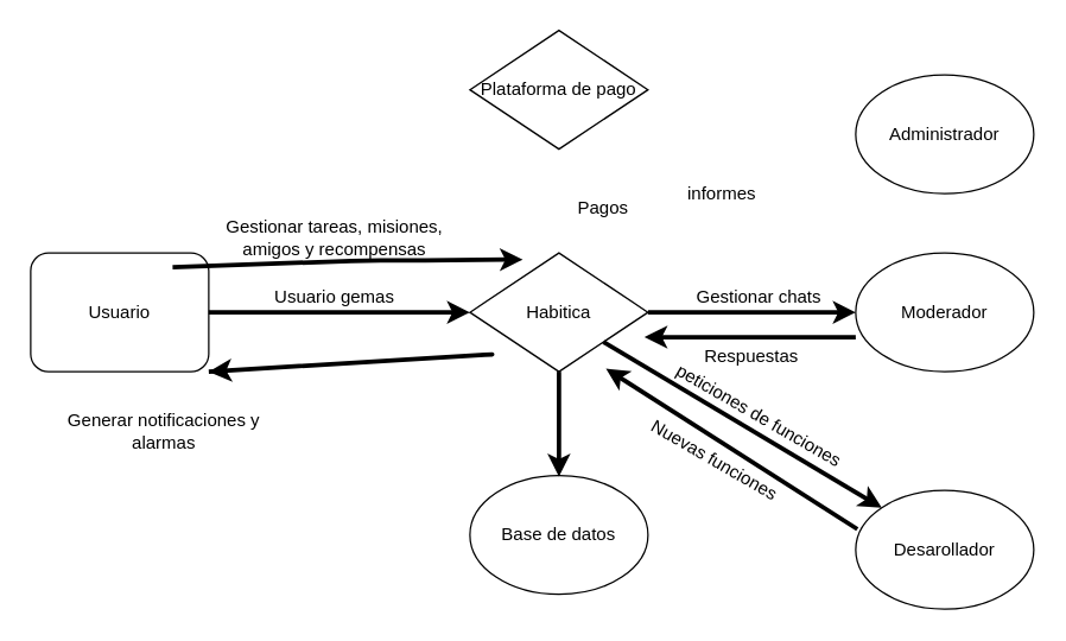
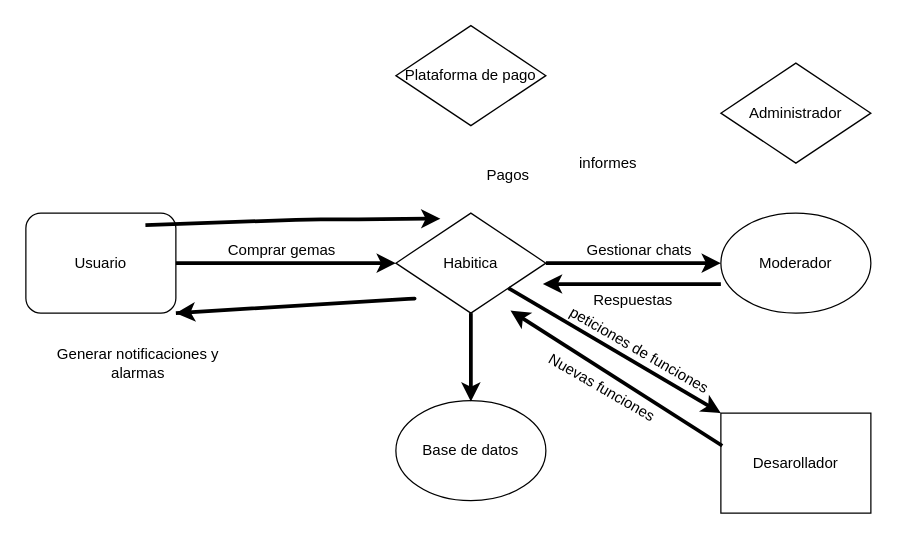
- <mxCell id="3" value="Administrador" style="ellipse;whiteSpace=wrap;html=1;" vertex="1" parent="1"><mxGeometry x="576" y="50" width="120" height="80" as="geometry" /></mxCell>
+ <mxCell id="3" value="Administrador" style="rhombus;whiteSpace=wrap;html=1;" vertex="1" parent="1"><mxGeometry x="576" y="50" width="120" height="80" as="geometry" /></mxCell>
- <mxCell id="10" value="Gestionar tareas, misiones,&lt;br&gt;amigos y recompensas" style="text;html=1;strokeColor=none;fillColor=none;align=center;verticalAlign=middle;whiteSpace=wrap;rounded=0;" vertex="1" parent="1"><mxGeometry x="140" y="150" width="170" height="20" as="geometry" /></mxCell>
- <mxCell id="14" value="Usuario gemas" style="text;html=1;strokeColor=none;fillColor=none;align=center;verticalAlign=middle;whiteSpace=wrap;rounded=0;" vertex="1" parent="1"><mxGeometry x="175" y="190" width="100" height="20" as="geometry" /></mxCell>
+ <mxCell id="14" value="Comprar gemas" style="text;html=1;strokeColor=none;fillColor=none;align=center;verticalAlign=middle;whiteSpace=wrap;rounded=0;" vertex="1" parent="1"><mxGeometry x="175" y="190" width="100" height="20" as="geometry" /></mxCell>
- <mxCell id="6" value="Desarollador" style="ellipse;whiteSpace=wrap;html=1;" vertex="1" parent="1"><mxGeometry x="576" y="330" width="120" height="80" as="geometry" /></mxCell>
+ <mxCell id="6" value="Desarollador" style="whiteSpace=wrap;html=1;rounded=0;" vertex="1" parent="1"><mxGeometry x="576" y="330" width="120" height="80" as="geometry" /></mxCell>
